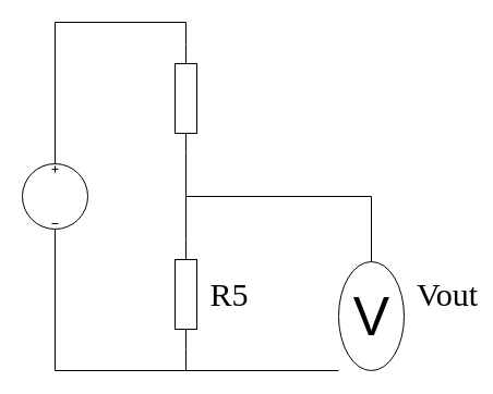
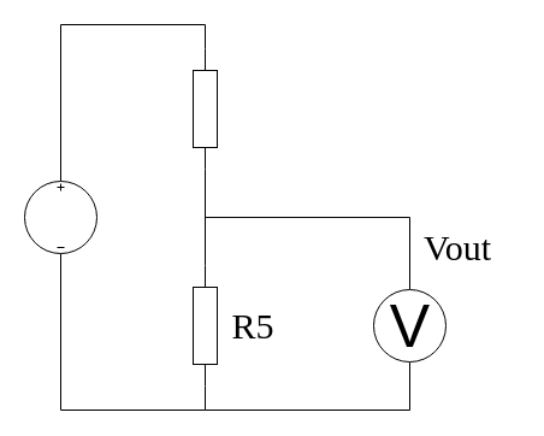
- <mxCell id="12" value="Vout" style="text;html=1;strokeColor=none;fillColor=none;align=center;verticalAlign=middle;whiteSpace=wrap;rounded=0;fontFamily=IBM Plex Sans;fontSource=https%3A%2F%2Ffonts.googleapis.com%2Fcss%3Ffamily%3DIBM%2BPlex%2BSans;fontSize=30;" vertex="1" parent="1"><mxGeometry x="390" y="260" width="40" height="20" as="geometry" /></mxCell>
+ <mxCell id="12" value="Vout" style="text;html=1;strokeColor=none;fillColor=none;align=center;verticalAlign=middle;whiteSpace=wrap;rounded=0;fontFamily=IBM Plex Sans;fontSource=https%3A%2F%2Ffonts.googleapis.com%2Fcss%3Ffamily%3DIBM%2BPlex%2BSans;fontSize=30;" vertex="1" parent="1"><mxGeometry x="360" y="195" width="40" height="20" as="geometry" /></mxCell>
- <mxCell id="10" value="V" style="verticalLabelPosition=middle;shadow=0;dashed=0;align=center;html=1;verticalAlign=middle;strokeWidth=1;shape=ellipse;aspect=fixed;fontSize=50;" vertex="1" parent="1"><mxGeometry x="310" y="240" width="60" height="100" as="geometry" /></mxCell>
+ <mxCell id="10" value="V" style="verticalLabelPosition=middle;shadow=0;dashed=0;align=center;html=1;verticalAlign=middle;strokeWidth=1;shape=ellipse;aspect=fixed;fontSize=50;" vertex="1" parent="1"><mxGeometry x="310" y="240" width="60" height="60" as="geometry" /></mxCell>
